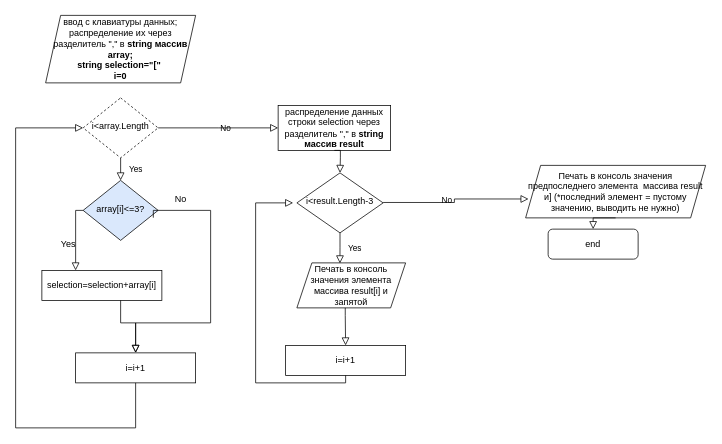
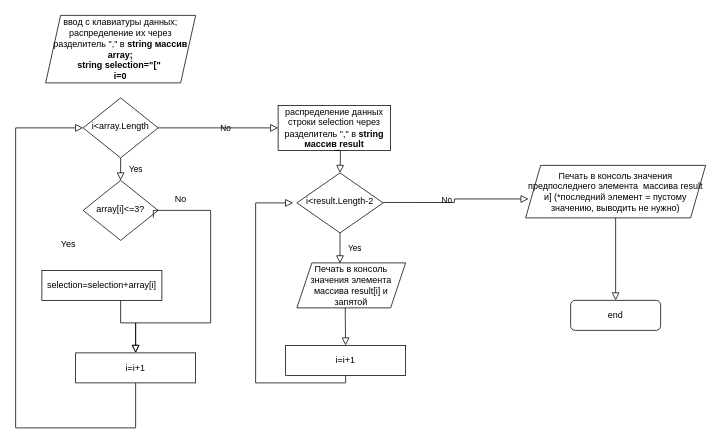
- <mxCell id="4" value="i&amp;lt;array.Length" style="rhombus;whiteSpace=wrap;html=1;shadow=0;fontFamily=Helvetica;fontSize=12;align=center;strokeWidth=1;spacing=6;spacingTop=-4;dashed=1;" parent="1" vertex="1"><mxGeometry x="110" y="130" width="100" height="80" as="geometry" /></mxCell>
+ <mxCell id="4" value="i&amp;lt;array.Length" style="rhombus;whiteSpace=wrap;html=1;shadow=0;fontFamily=Helvetica;fontSize=12;align=center;strokeWidth=1;spacing=6;spacingTop=-4;" parent="1" vertex="1"><mxGeometry x="110" y="130" width="100" height="80" as="geometry" /></mxCell>
- <mxCell id="16" value="i&amp;lt;result.Length-3" style="rhombus;whiteSpace=wrap;html=1;shadow=0;fontFamily=Helvetica;fontSize=12;align=center;strokeWidth=1;spacing=6;spacingTop=-4;" vertex="1" parent="1"><mxGeometry x="395" y="230" width="115" height="80" as="geometry" /></mxCell>
+ <mxCell id="16" value="i&amp;lt;result.Length-2" style="rhombus;whiteSpace=wrap;html=1;shadow=0;fontFamily=Helvetica;fontSize=12;align=center;strokeWidth=1;spacing=6;spacingTop=-4;" vertex="1" parent="1"><mxGeometry x="395" y="230" width="115" height="80" as="geometry" /></mxCell>
- <mxCell id="8" value="array[i]&amp;lt;=3?" style="rhombus;whiteSpace=wrap;html=1;shadow=0;fontFamily=Helvetica;fontSize=12;align=center;strokeWidth=1;spacing=6;spacingTop=-4;fillColor=#dae8fc;" vertex="1" parent="1"><mxGeometry x="110" y="240" width="100" height="80" as="geometry" /></mxCell>
+ <mxCell id="8" value="array[i]&amp;lt;=3?" style="rhombus;whiteSpace=wrap;html=1;shadow=0;fontFamily=Helvetica;fontSize=12;align=center;strokeWidth=1;spacing=6;spacingTop=-4;" vertex="1" parent="1"><mxGeometry x="110" y="240" width="100" height="80" as="geometry" /></mxCell>
- <mxCell id="6" value="" style="rounded=0;html=1;jettySize=auto;orthogonalLoop=1;fontSize=11;endArrow=block;endFill=0;endSize=8;strokeWidth=1;shadow=0;labelBackgroundColor=none;edgeStyle=orthogonalEdgeStyle;exitX=0;exitY=0.5;exitDx=0;exitDy=0;" parent="1" source="8" target="9" edge="1"><mxGeometry x="0.333" y="20" relative="1" as="geometry"><mxPoint as="offset" /><mxPoint x="160" y="320" as="sourcePoint" /><mxPoint x="160" y="380" as="targetPoint" /><Array as="points"><mxPoint x="100" y="280" /></Array></mxGeometry></mxCell>
- <mxCell id="5" value="end" style="rounded=1;whiteSpace=wrap;html=1;fontSize=12;glass=0;strokeWidth=1;shadow=0;" parent="1" vertex="1"><mxGeometry x="730" y="305" width="120" height="40" as="geometry" /></mxCell>
+ <mxCell id="5" value="end" style="rounded=1;whiteSpace=wrap;html=1;fontSize=12;glass=0;strokeWidth=1;shadow=0;" parent="1" vertex="1"><mxGeometry x="760" y="400" width="120" height="40" as="geometry" /></mxCell>
